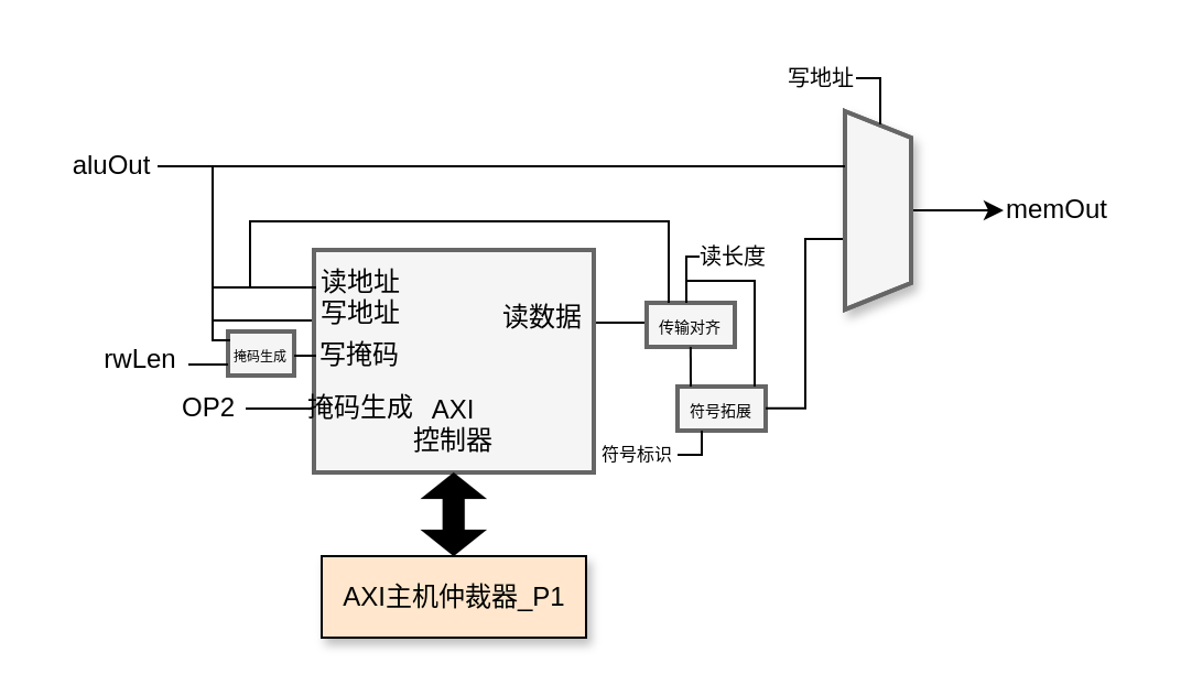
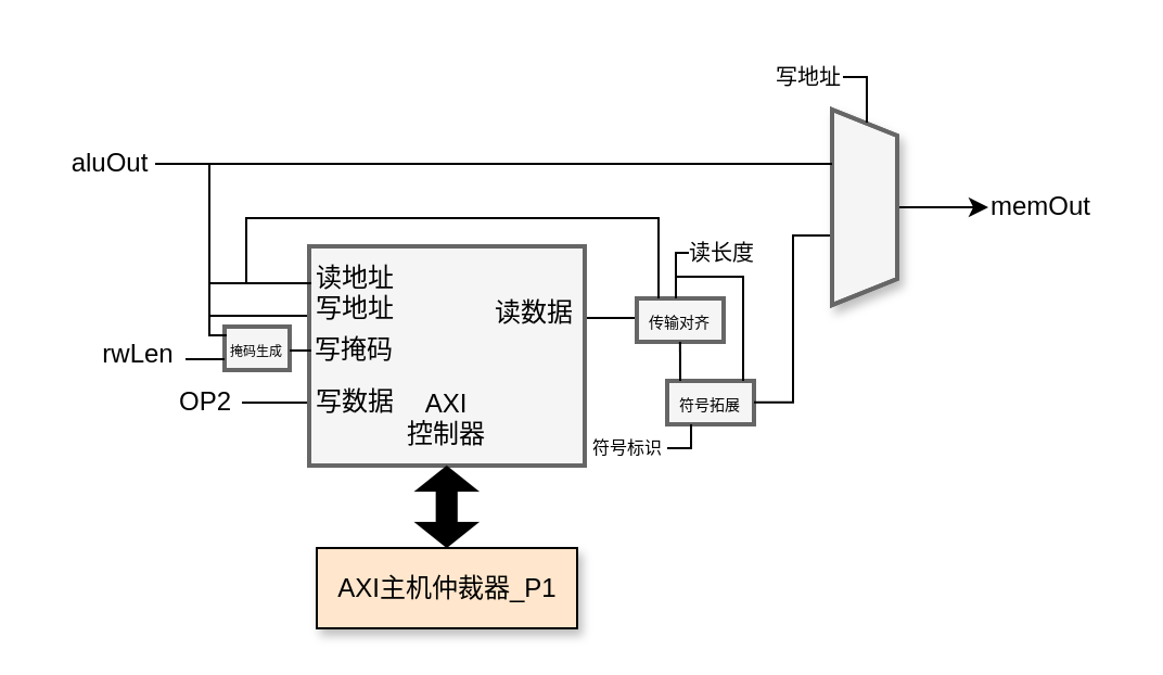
- <mxCell id="8" value="读地址&lt;div&gt;写地址&lt;/div&gt;&lt;div&gt;&lt;br&gt;&lt;/div&gt;&lt;div&gt;&lt;br&gt;&lt;/div&gt;&lt;div&gt;掩码生成&lt;/div&gt;" style="text;html=1;align=center;verticalAlign=middle;resizable=1;points=[];autosize=0;strokeColor=none;fillColor=none;movable=1;rotatable=1;deletable=1;editable=1;locked=0;connectable=0;" vertex="1" parent="1"><mxGeometry x="133" y="110" width="60" height="91" as="geometry" /></mxCell>
+ <mxCell id="8" value="读地址&lt;div&gt;写地址&lt;/div&gt;&lt;div&gt;&lt;br&gt;&lt;/div&gt;&lt;div&gt;&lt;br&gt;&lt;/div&gt;&lt;div&gt;写数据&lt;/div&gt;" style="text;html=1;align=center;verticalAlign=middle;resizable=1;points=[];autosize=0;strokeColor=none;fillColor=none;movable=1;rotatable=1;deletable=1;editable=1;locked=0;connectable=0;" vertex="1" parent="1"><mxGeometry x="133" y="110" width="60" height="91" as="geometry" /></mxCell>
